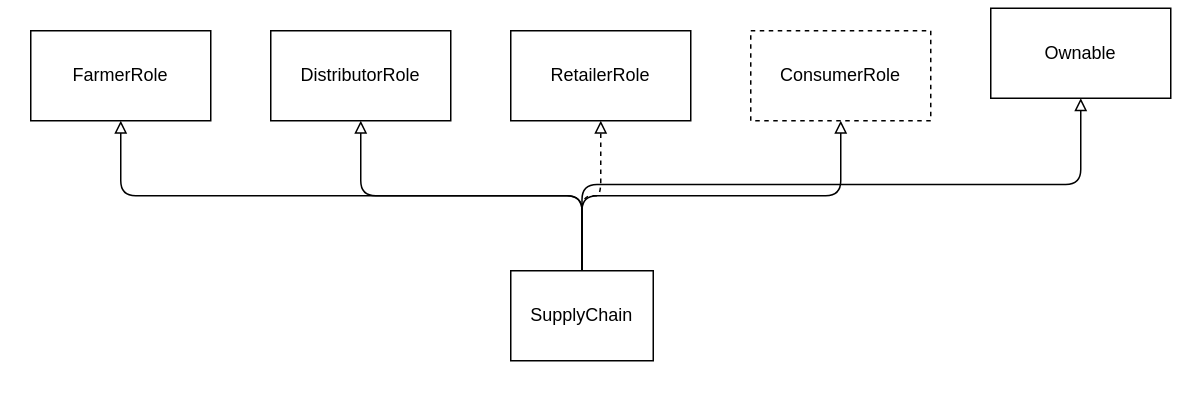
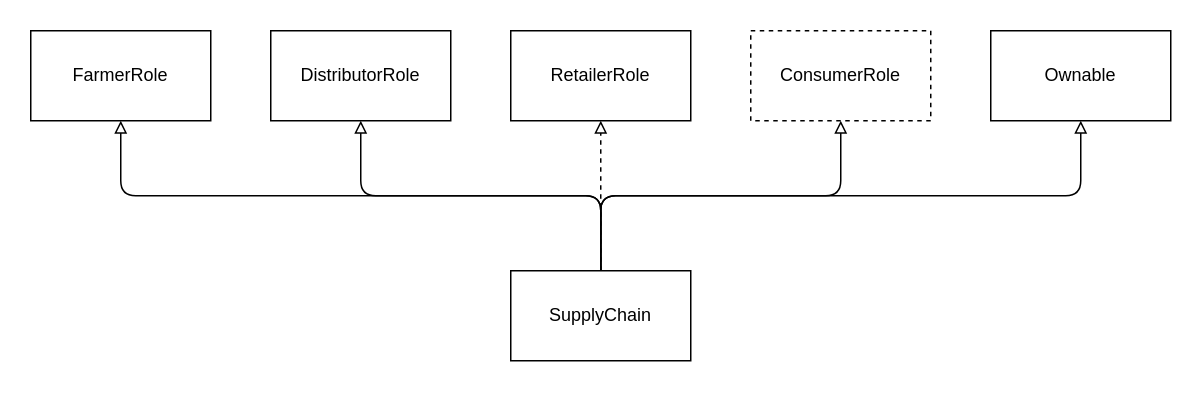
- <mxCell id="3" value="Ownable" style="rounded=0;whiteSpace=wrap;html=1;" vertex="1" parent="1"><mxGeometry x="660" y="5" width="120" height="60" as="geometry" /></mxCell>
+ <mxCell id="3" value="Ownable" style="rounded=0;whiteSpace=wrap;html=1;" vertex="1" parent="1"><mxGeometry x="660" y="20" width="120" height="60" as="geometry" /></mxCell>
- <mxCell id="2" value="SupplyChain" style="rounded=0;whiteSpace=wrap;html=1;" vertex="1" parent="1"><mxGeometry x="340" y="180" width="95" height="60" as="geometry" /></mxCell>
+ <mxCell id="2" value="SupplyChain" style="rounded=0;whiteSpace=wrap;html=1;" vertex="1" parent="1"><mxGeometry x="340" y="180" width="120" height="60" as="geometry" /></mxCell>
